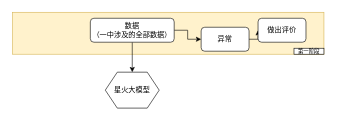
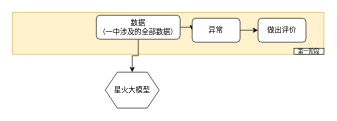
- <mxCell id="5" value="数据&lt;br&gt;（一中涉及的全部数据）" style="rounded=1;whiteSpace=wrap;html=1;" vertex="1" parent="1"><mxGeometry x="150" y="30" width="140" height="40" as="geometry" /></mxCell>
+ <mxCell id="5" value="数据&lt;br&gt;（一中涉及的全部数据）" style="rounded=1;whiteSpace=wrap;html=1;" vertex="1" parent="1"><mxGeometry x="160" y="25" width="140" height="40" as="geometry" /></mxCell>
- <mxCell id="7" value="异常" style="rounded=1;whiteSpace=wrap;html=1;" vertex="1" parent="1"><mxGeometry x="335" y="45" width="80" height="40" as="geometry" /></mxCell>
+ <mxCell id="7" value="异常" style="rounded=1;whiteSpace=wrap;html=1;" vertex="1" parent="1"><mxGeometry x="320" y="30" width="80" height="40" as="geometry" /></mxCell>
